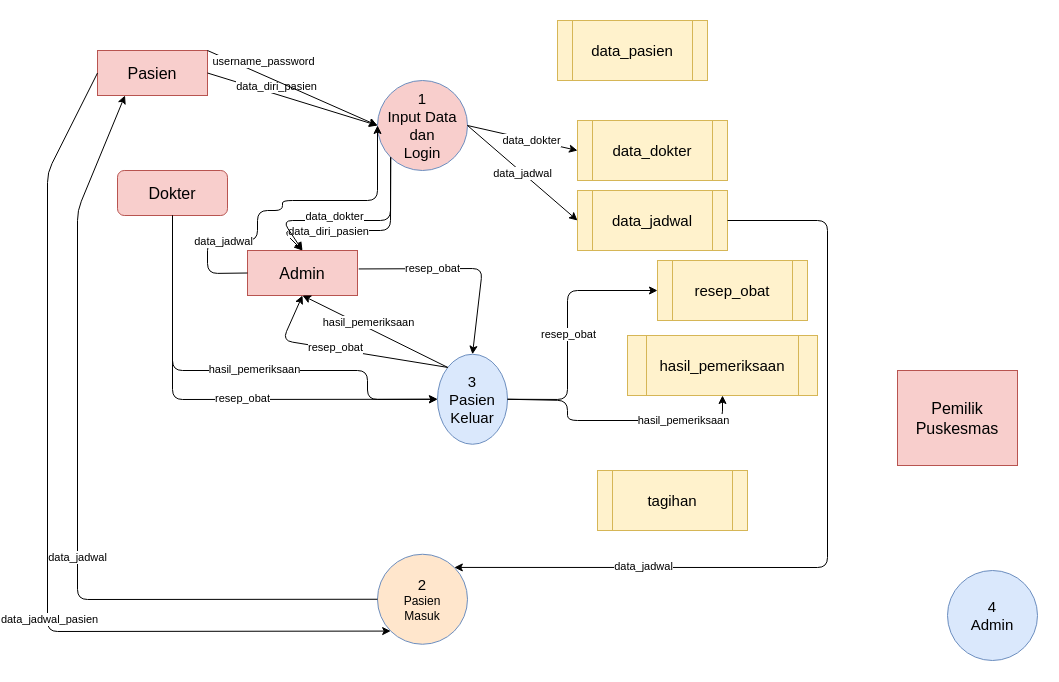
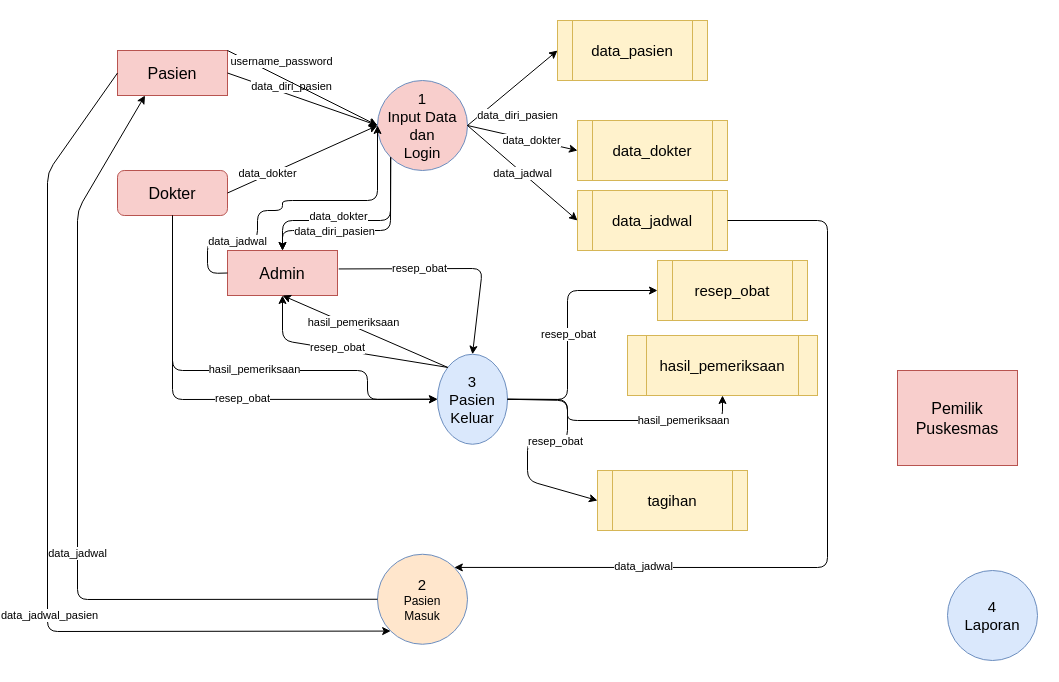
- <mxCell id="6" value="&lt;font style=&quot;font-size: 16px&quot;&gt;Pasien&lt;/font&gt;" style="rounded=0;whiteSpace=wrap;html=1;fillColor=#f8cecc;strokeColor=#b85450;" parent="1" vertex="1"><mxGeometry x="70" y="50" width="110" height="45" as="geometry" /></mxCell>
+ <mxCell id="6" value="&lt;font style=&quot;font-size: 16px&quot;&gt;Pasien&lt;/font&gt;" style="rounded=0;whiteSpace=wrap;html=1;fillColor=#f8cecc;strokeColor=#b85450;" parent="1" vertex="1"><mxGeometry x="90" y="50" width="110" height="45" as="geometry" /></mxCell>
+ <mxCell id="22" value="" style="endArrow=classic;html=1;exitX=1;exitY=0.5;exitDx=0;exitDy=0;entryX=0;entryY=0.5;entryDx=0;entryDy=0;" parent="1" source="2" target="10" edge="1"><mxGeometry width="50" height="50" relative="1" as="geometry"><mxPoint x="480" y="170" as="sourcePoint" /><mxPoint x="530" y="120" as="targetPoint" /></mxGeometry></mxCell>
+ <mxCell id="23" value="data_diri_pasien" style="edgeLabel;html=1;align=center;verticalAlign=middle;resizable=0;points=[];" parent="22" vertex="1" connectable="0"><mxGeometry x="-0.71" relative="1" as="geometry"><mxPoint x="36.57" as="offset" /></mxGeometry></mxCell>
+ <mxCell id="24" value="" style="endArrow=classic;html=1;exitX=1;exitY=0.5;exitDx=0;exitDy=0;entryX=0;entryY=0.5;entryDx=0;entryDy=0;" parent="1" source="8" target="2" edge="1"><mxGeometry width="50" height="50" relative="1" as="geometry"><mxPoint x="330" y="170" as="sourcePoint" /><mxPoint x="380" y="120" as="targetPoint" /></mxGeometry></mxCell>
+ <mxCell id="25" value="data_dokter" style="edgeLabel;html=1;align=center;verticalAlign=middle;resizable=0;points=[];" parent="24" vertex="1" connectable="0"><mxGeometry x="-0.703" y="1" relative="1" as="geometry"><mxPoint x="18.12" y="-9.06" as="offset" /></mxGeometry></mxCell>
- <mxCell id="7" value="&lt;font style=&quot;font-size: 16px&quot;&gt;Admin&lt;/font&gt;" style="rounded=0;whiteSpace=wrap;html=1;fillColor=#f8cecc;strokeColor=#b85450;" parent="1" vertex="1"><mxGeometry x="220" y="250" width="110" height="45" as="geometry" /></mxCell>
+ <mxCell id="7" value="&lt;font style=&quot;font-size: 16px&quot;&gt;Admin&lt;/font&gt;" style="rounded=0;whiteSpace=wrap;html=1;fillColor=#f8cecc;strokeColor=#b85450;" parent="1" vertex="1"><mxGeometry x="200" y="250" width="110" height="45" as="geometry" /></mxCell>
+ <mxCell id="53" value="" style="endArrow=classic;html=1;exitX=1;exitY=0.5;exitDx=0;exitDy=0;entryX=0;entryY=0.5;entryDx=0;entryDy=0;" parent="1" source="4" target="14" edge="1"><mxGeometry width="50" height="50" relative="1" as="geometry"><mxPoint x="430" y="370" as="sourcePoint" /><mxPoint x="480" y="320" as="targetPoint" /><Array as="points"><mxPoint x="540" y="399" /><mxPoint x="540" y="440" /><mxPoint x="500" y="440" /><mxPoint x="500" y="480" /></Array></mxGeometry></mxCell>
+ <mxCell id="54" value="resep_obat" style="edgeLabel;html=1;align=center;verticalAlign=middle;resizable=0;points=[];" parent="53" vertex="1" connectable="0"><mxGeometry x="-0.231" relative="1" as="geometry"><mxPoint x="-12.2" y="3.75" as="offset" /></mxGeometry></mxCell>
- <mxCell id="5" value="&lt;span style=&quot;font-size: 15px&quot;&gt;4&lt;br&gt;Admin&lt;br&gt;&lt;/span&gt;" style="ellipse;whiteSpace=wrap;html=1;aspect=fixed;fillColor=#dae8fc;strokeColor=#6c8ebf;" parent="1" vertex="1"><mxGeometry x="920" y="570" width="90" height="90" as="geometry" /></mxCell>
+ <mxCell id="5" value="&lt;span style=&quot;font-size: 15px&quot;&gt;4&lt;br&gt;Laporan&lt;br&gt;&lt;/span&gt;" style="ellipse;whiteSpace=wrap;html=1;aspect=fixed;fillColor=#dae8fc;strokeColor=#6c8ebf;" parent="1" vertex="1"><mxGeometry x="920" y="570" width="90" height="90" as="geometry" /></mxCell>
